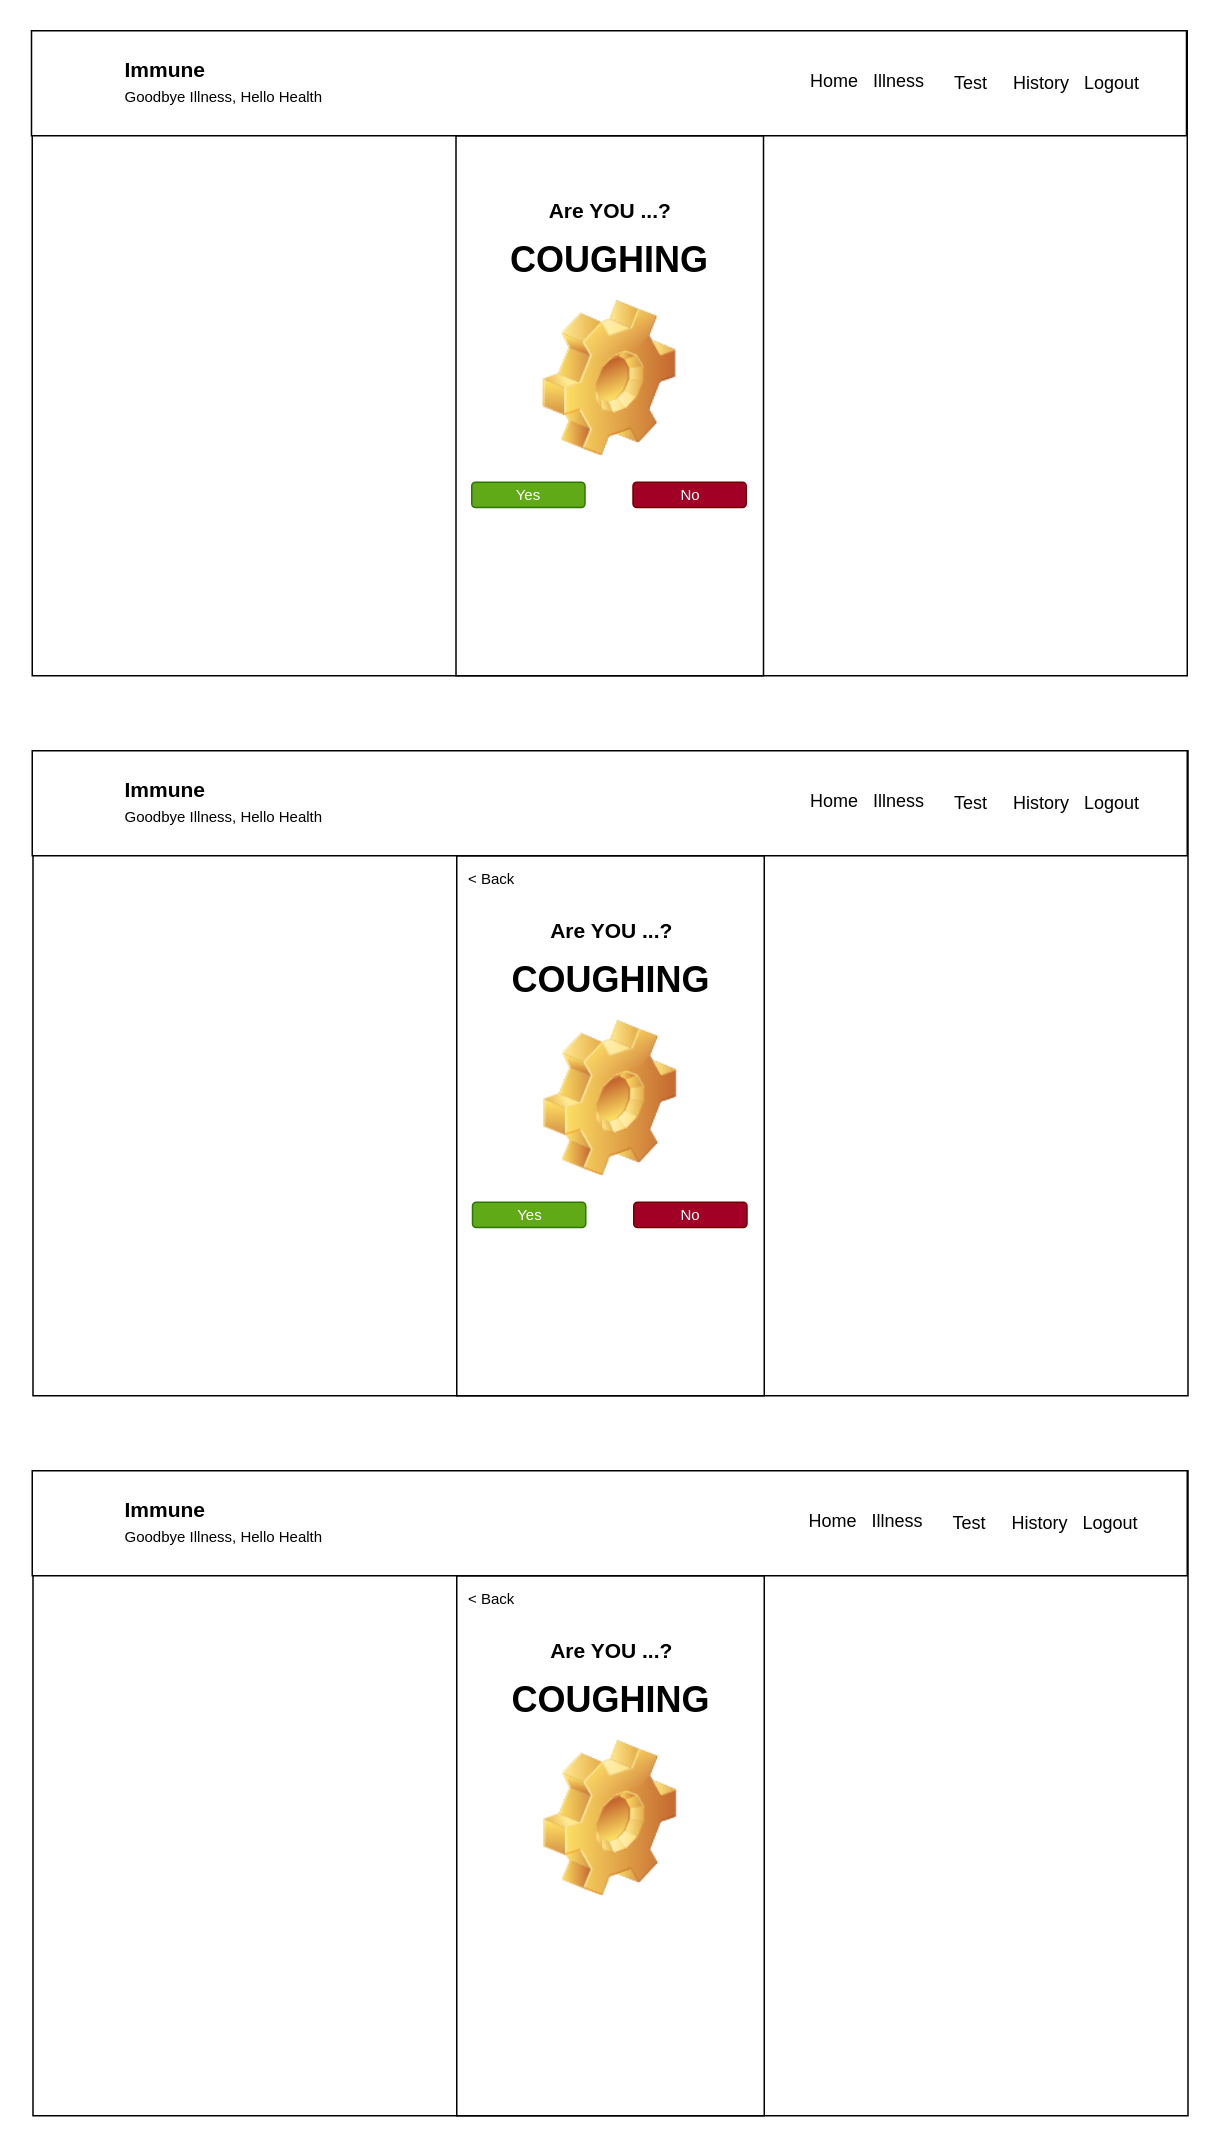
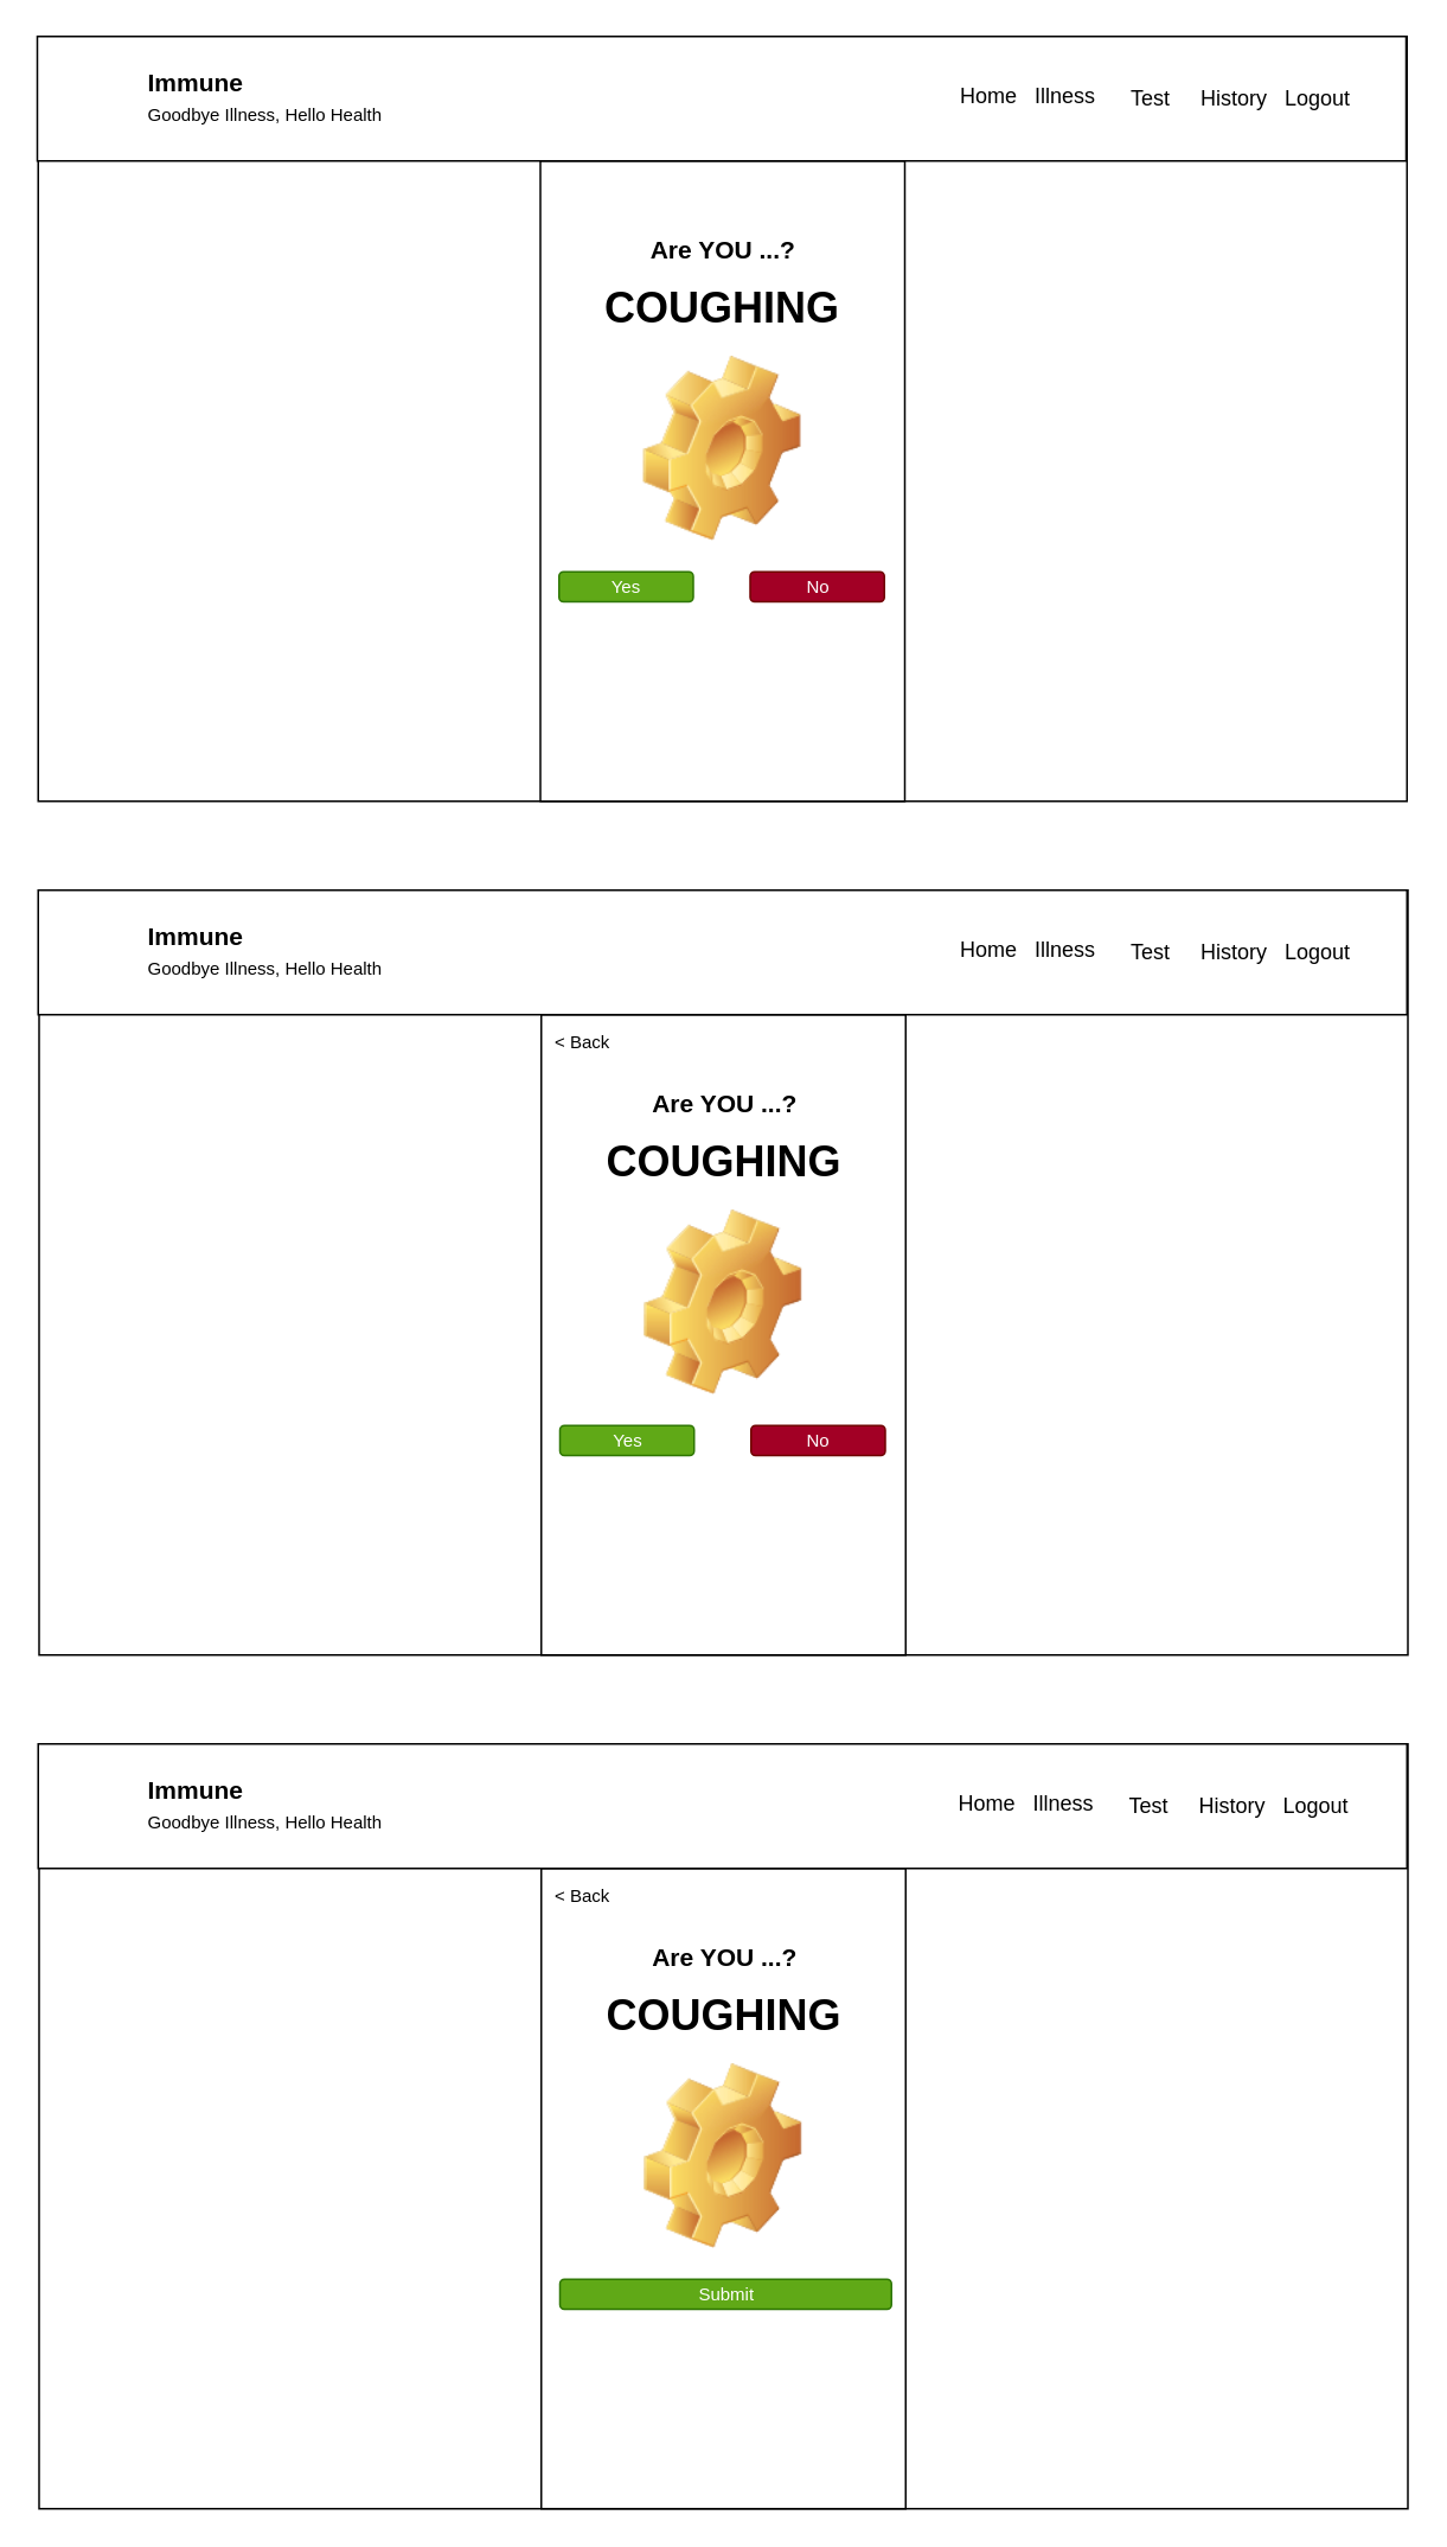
+ <mxCell id="20" value="Submit" style="rounded=1;html=1;shadow=0;dashed=0;whiteSpace=wrap;fontSize=10;fillColor=#60a917;align=center;strokeColor=#2D7600;fontColor=#ffffff;" parent="1" vertex="1"><mxGeometry x="314.5" y="1281" width="186.5" height="16.88" as="geometry" /></mxCell>
